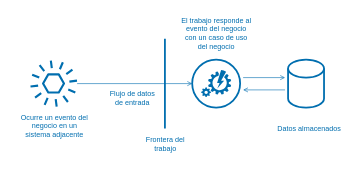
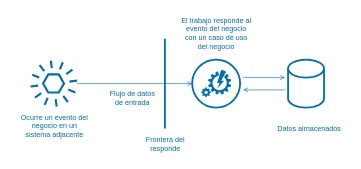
- <mxCell id="10" value="Frontera del&lt;br&gt;trabajo" style="text;html=1;align=center;verticalAlign=middle;resizable=0;points=[];autosize=1;strokeColor=none;fillColor=none;fontColor=#006EAF;" vertex="1" parent="1"><mxGeometry x="230" y="220" width="90" height="40" as="geometry" /></mxCell>
+ <mxCell id="10" value="Frontera del&lt;br&gt;responde" style="text;html=1;align=center;verticalAlign=middle;resizable=0;points=[];autosize=1;strokeColor=none;fillColor=none;fontColor=#006EAF;" vertex="1" parent="1"><mxGeometry x="230" y="220" width="90" height="40" as="geometry" /></mxCell>
